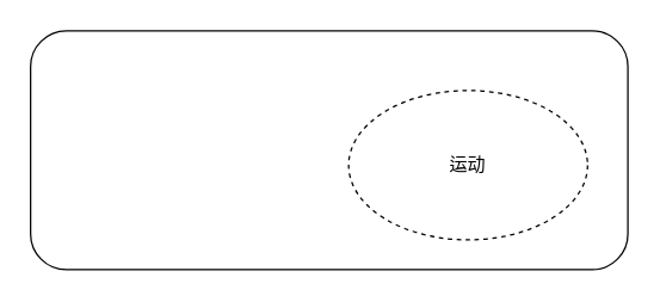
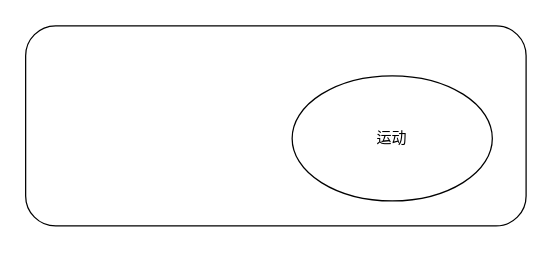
- <mxCell id="3" value="运动" style="ellipse;whiteSpace=wrap;html=1;dashed=1;" vertex="1" parent="1"><mxGeometry x="233" y="60" width="160" height="100" as="geometry" /></mxCell>
+ <mxCell id="3" value="运动" style="ellipse;whiteSpace=wrap;html=1;" vertex="1" parent="1"><mxGeometry x="233" y="60" width="160" height="100" as="geometry" /></mxCell>
